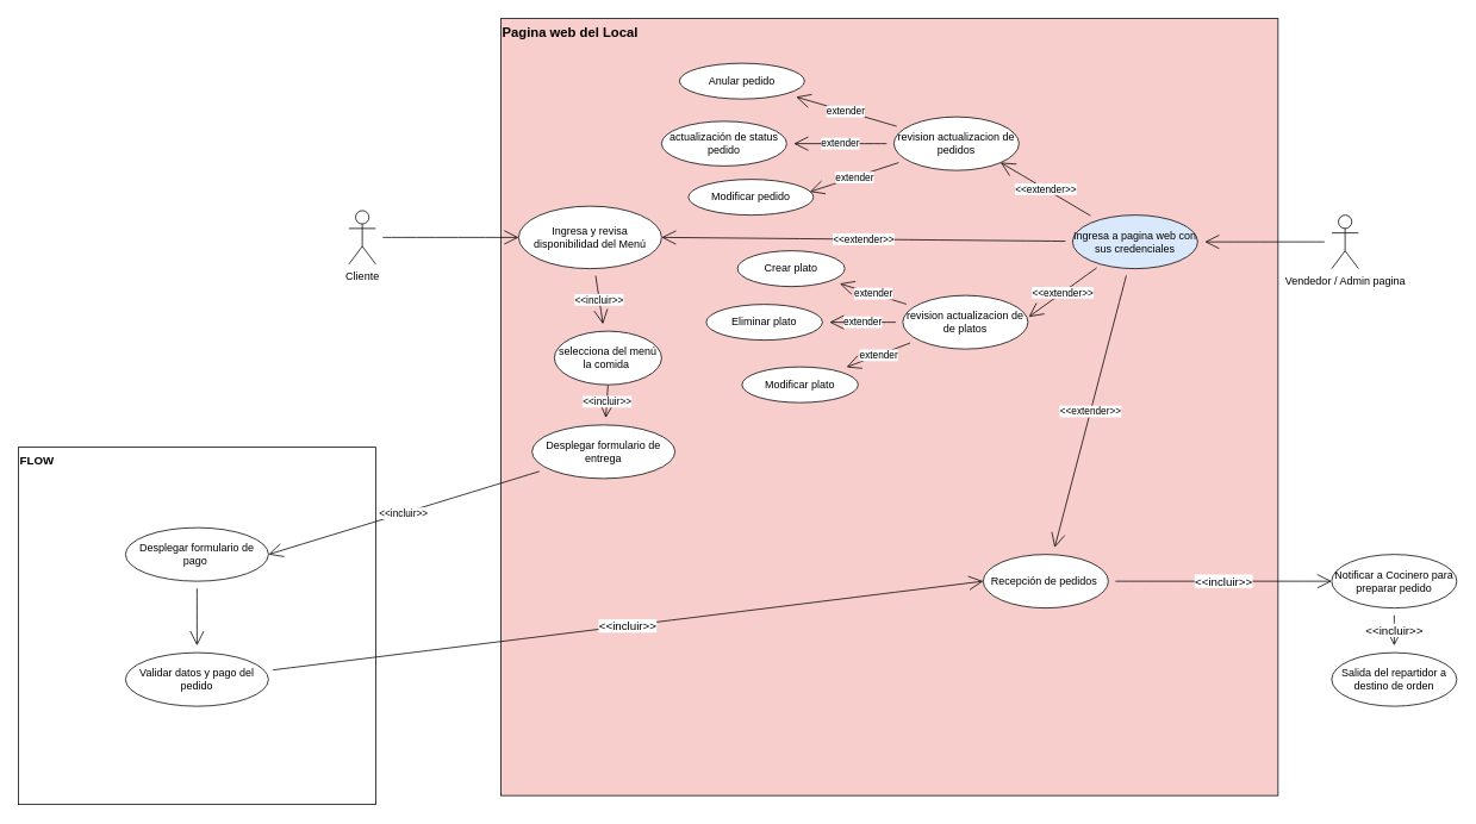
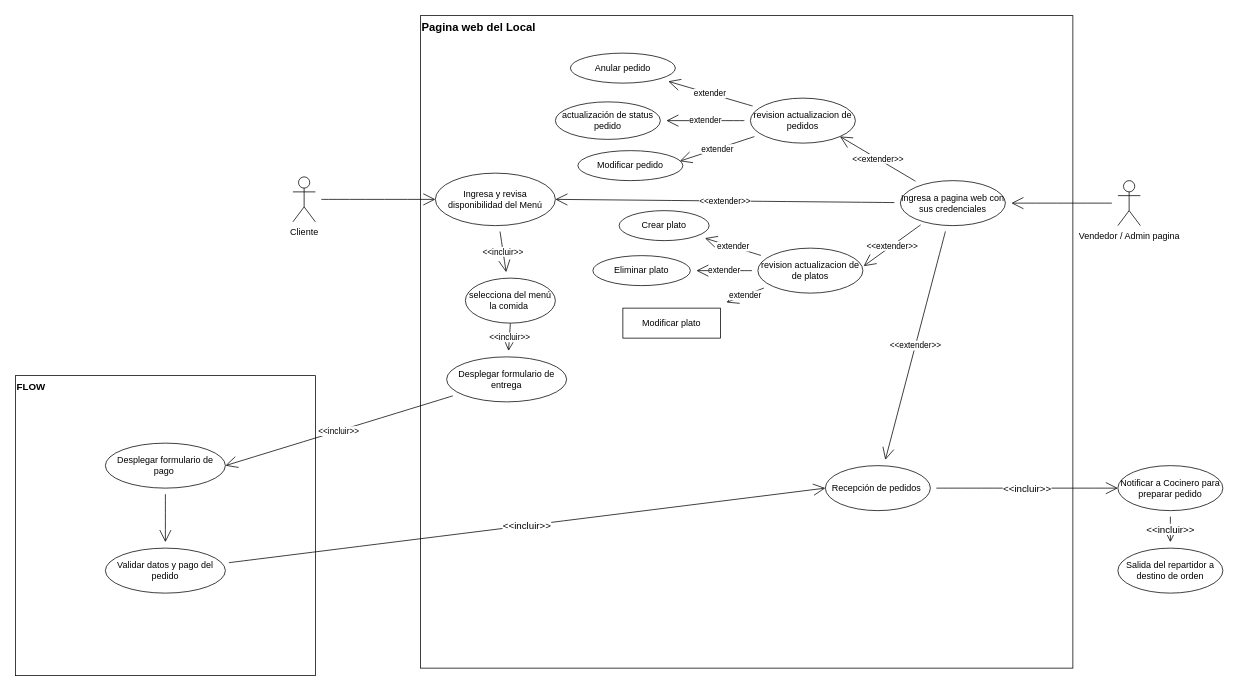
- <mxCell id="16" value="Ingresa a pagina web con sus credenciales" style="ellipse;whiteSpace=wrap;html=1;verticalAlign=middle;hachureGap=4;align=center;fillColor=#dae8fc;" vertex="1" parent="1"><mxGeometry x="1200" y="240" width="140" height="60" as="geometry" /></mxCell>
+ <mxCell id="16" value="Ingresa a pagina web con sus credenciales" style="ellipse;whiteSpace=wrap;html=1;verticalAlign=middle;hachureGap=4;align=center;" vertex="1" parent="1"><mxGeometry x="1200" y="240" width="140" height="60" as="geometry" /></mxCell>
- <mxCell id="32" value="Modificar plato" style="ellipse;whiteSpace=wrap;html=1;verticalAlign=middle;hachureGap=4;align=center;" vertex="1" parent="1"><mxGeometry x="830" y="410" width="130" height="40" as="geometry" /></mxCell>
+ <mxCell id="32" value="Modificar plato" style="whiteSpace=wrap;html=1;verticalAlign=middle;hachureGap=4;align=center;rounded=0;" vertex="1" parent="1"><mxGeometry x="830" y="410" width="130" height="40" as="geometry" /></mxCell>
- <mxCell id="2" value="Pagina web del Local" style="whiteSpace=wrap;html=1;aspect=fixed;hachureGap=4;pointerEvents=0;align=left;verticalAlign=top;labelBackgroundColor=none;fontStyle=1;fontSize=15;fillColor=#f8cecc;" vertex="1" parent="1"><mxGeometry x="560" y="20" width="870" height="870" as="geometry" /></mxCell>
+ <mxCell id="2" value="Pagina web del Local" style="whiteSpace=wrap;html=1;aspect=fixed;hachureGap=4;pointerEvents=0;align=left;verticalAlign=top;labelBackgroundColor=none;fontStyle=1;fontSize=15;" vertex="1" parent="1"><mxGeometry x="560" y="20" width="870" height="870" as="geometry" /></mxCell>
